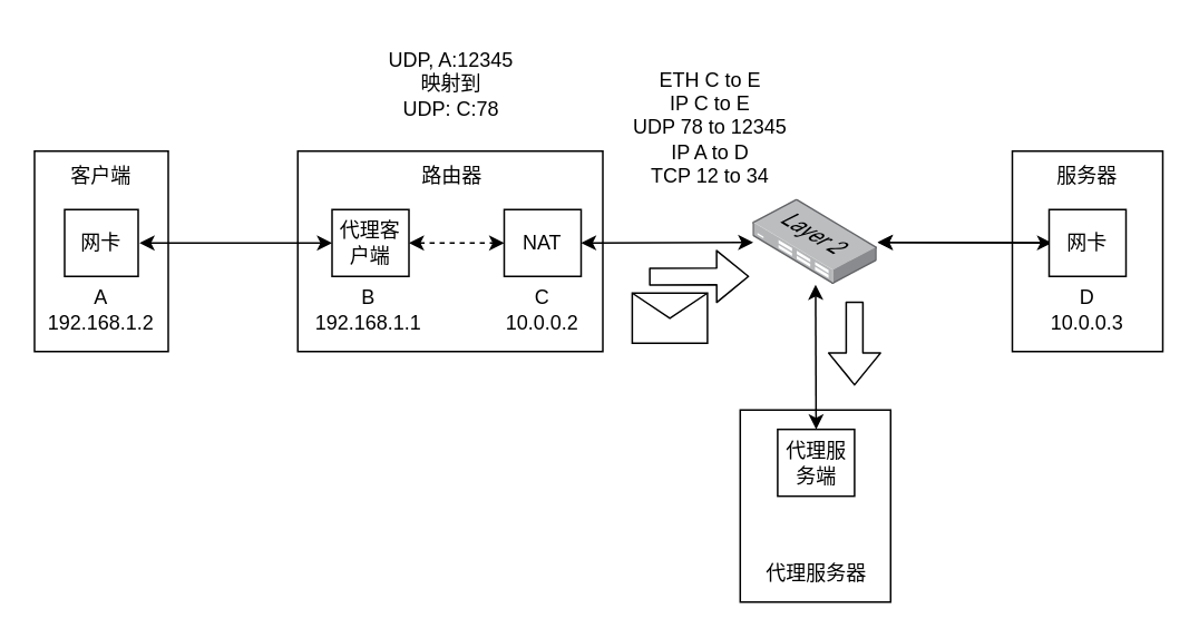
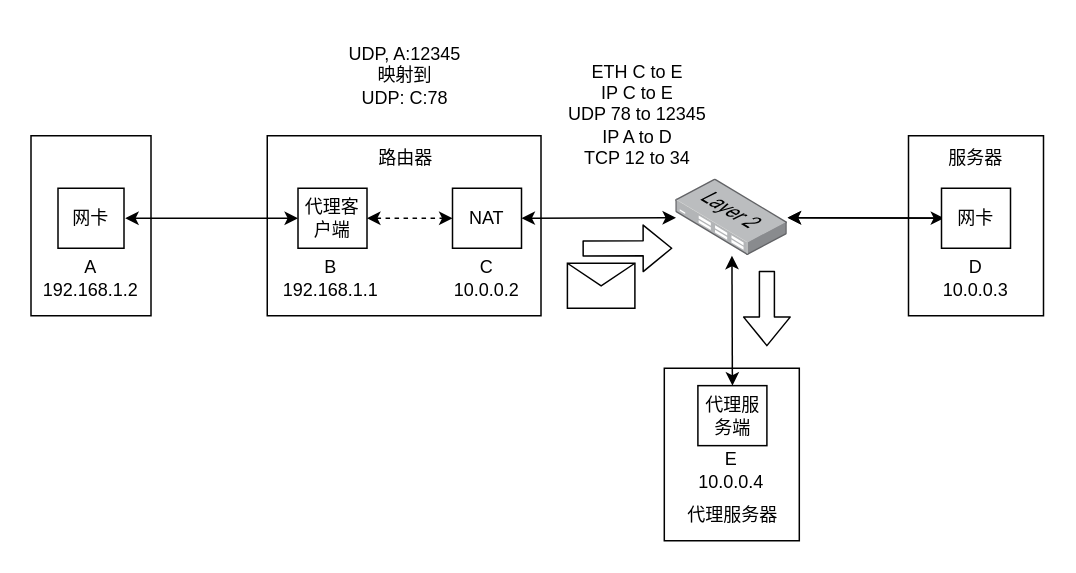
- <mxCell id="10" value="客户端" style="text;html=1;strokeColor=none;fillColor=none;align=center;verticalAlign=middle;whiteSpace=wrap;rounded=0;" vertex="1" parent="1"><mxGeometry x="20" y="90" width="80" height="30" as="geometry" /></mxCell>
+ <mxCell id="22" value="E&lt;br&gt;10.0.0.4" style="text;html=1;strokeColor=none;fillColor=none;align=center;verticalAlign=middle;whiteSpace=wrap;rounded=0;" vertex="1" parent="1"><mxGeometry x="446.8" y="298.4" width="80" height="30" as="geometry" /></mxCell>
